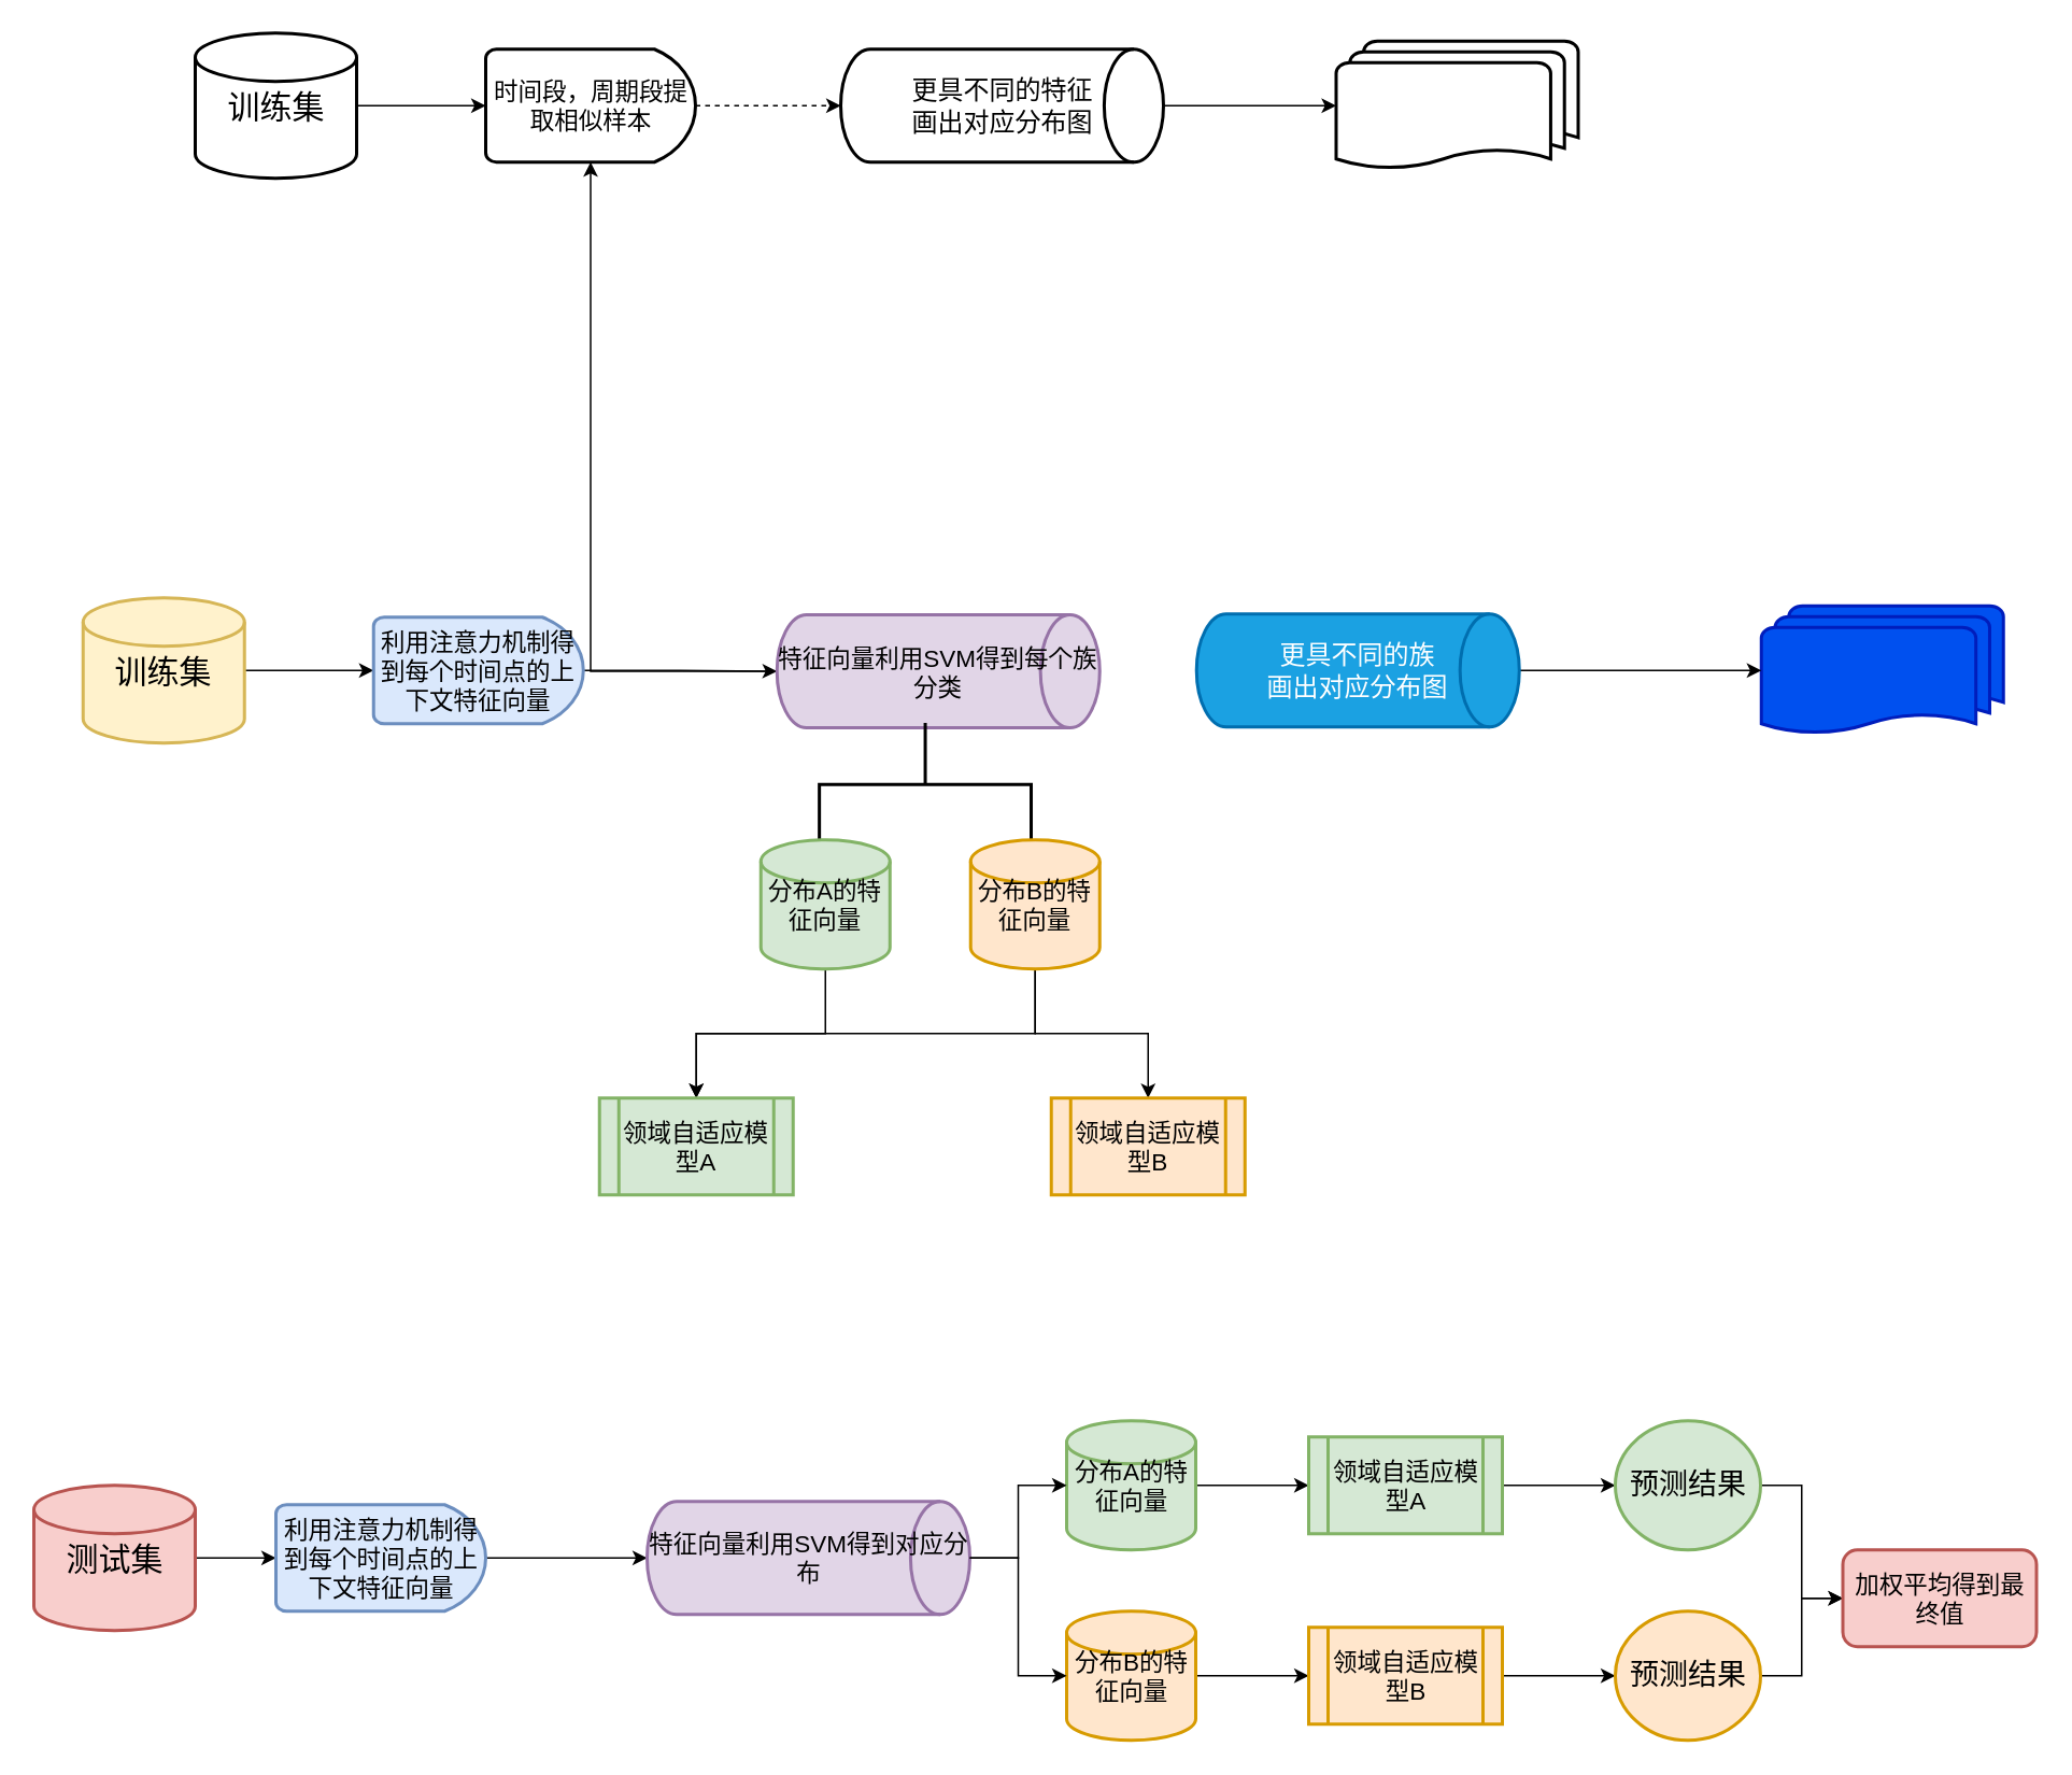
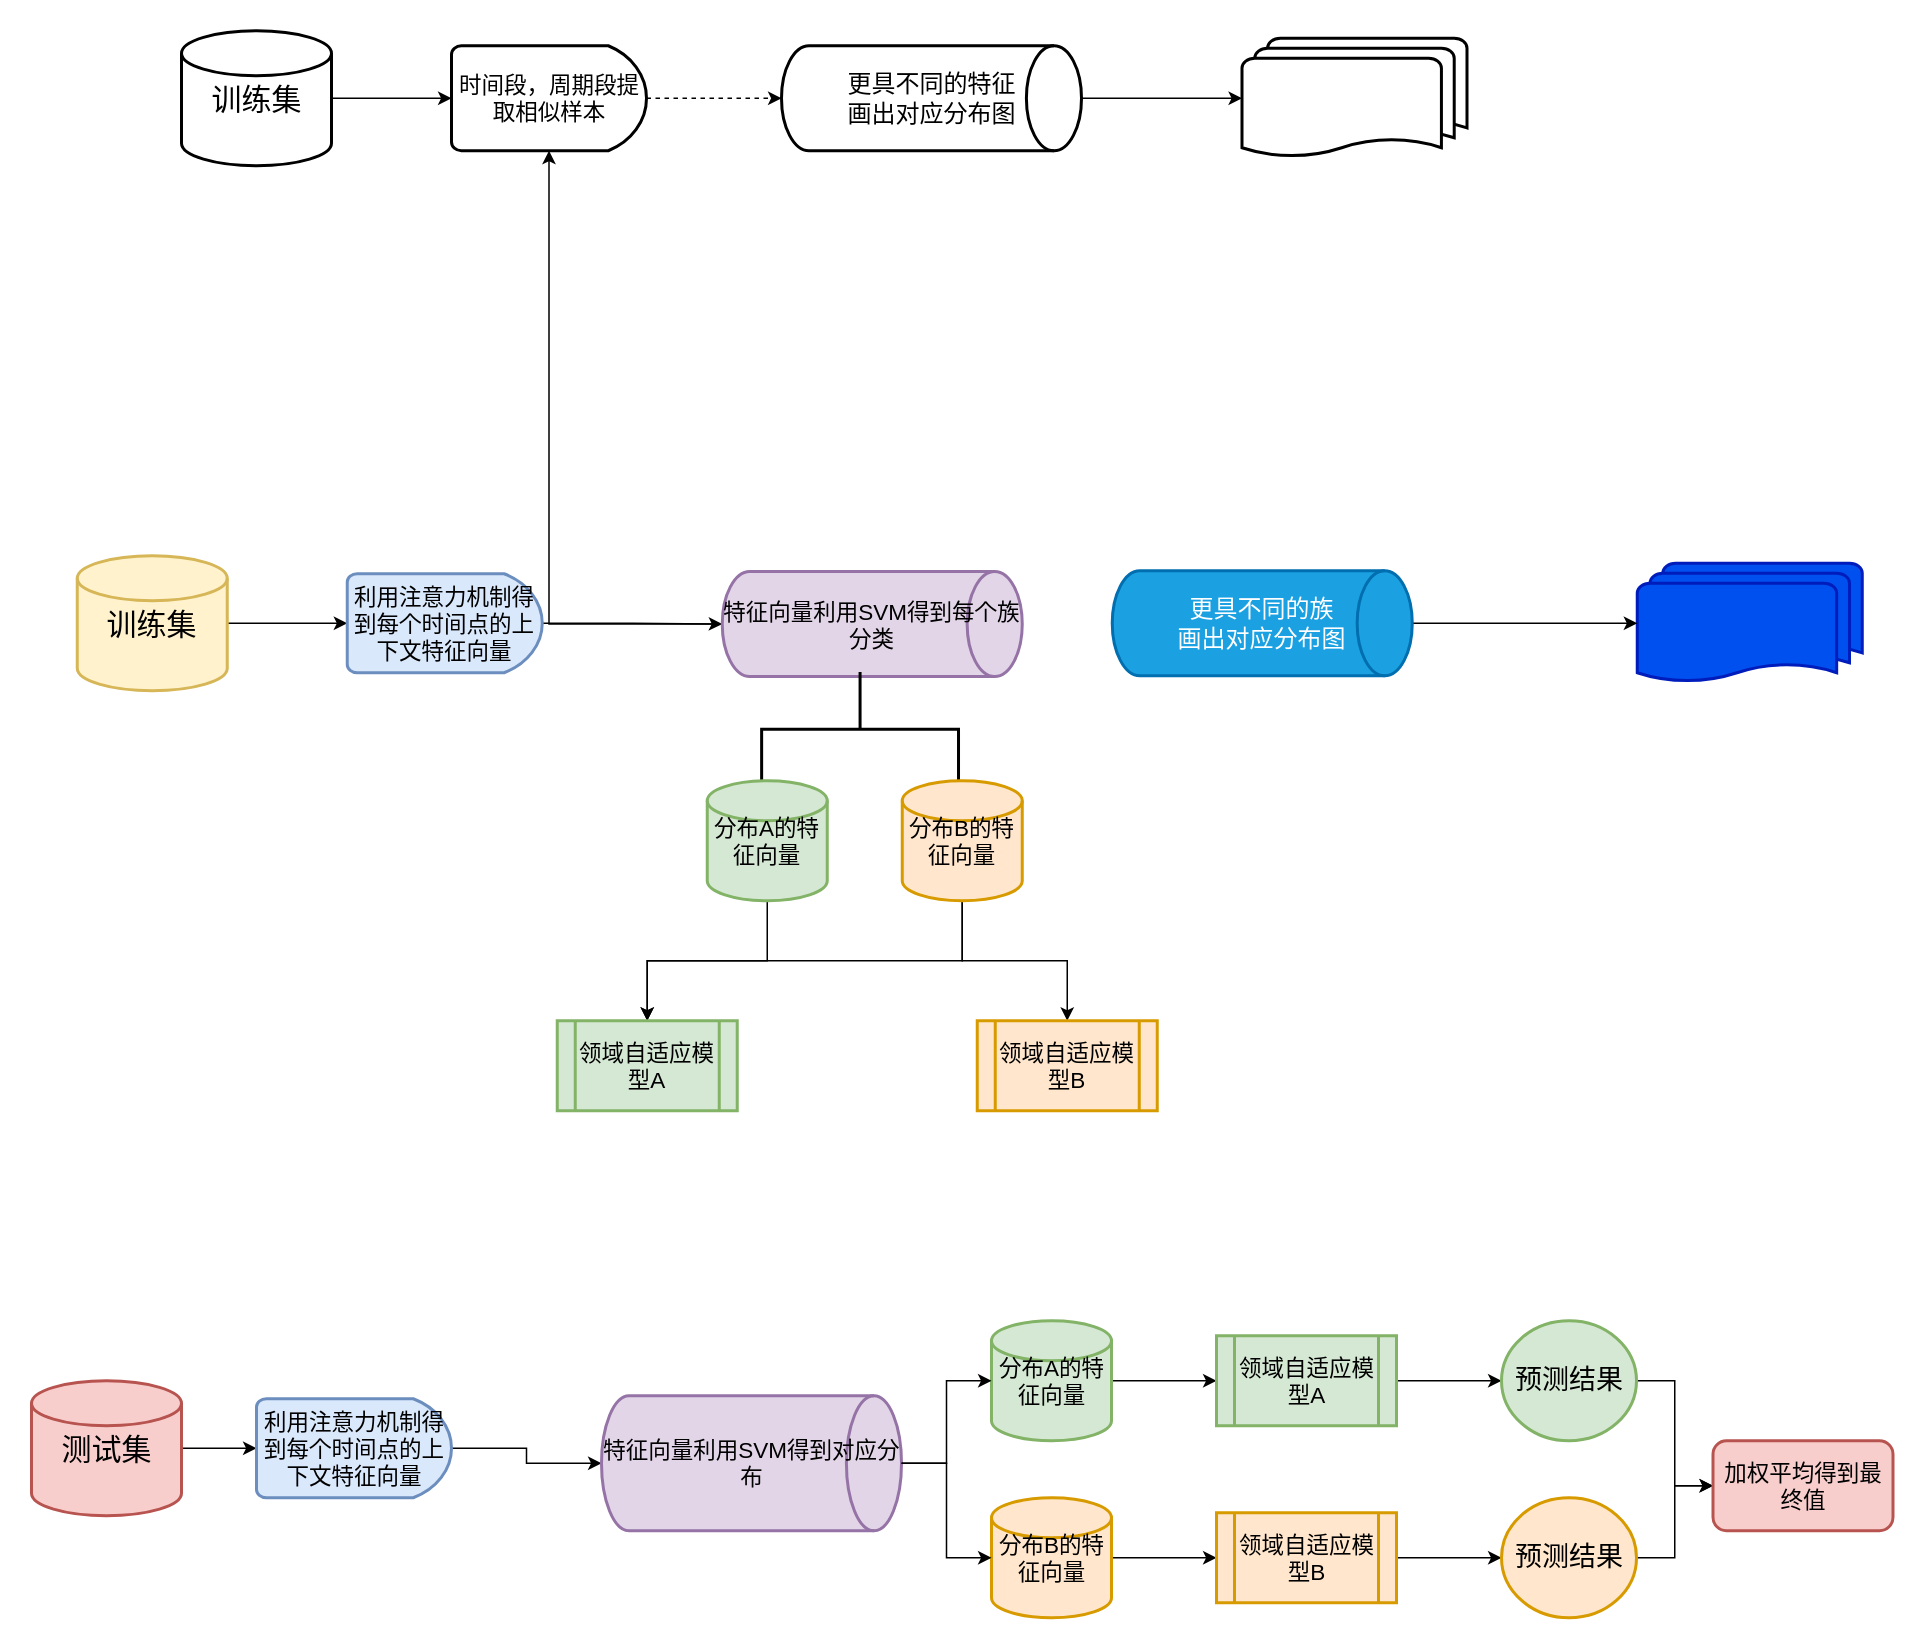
- <mxCell id="30" value="&lt;span style=&quot;font-size: 15px;&quot;&gt;特征向量利用SVM得到对应分布&lt;/span&gt;" style="strokeWidth=2;html=1;shape=mxgraph.flowchart.direct_data;whiteSpace=wrap;fillColor=#e1d5e7;strokeColor=#9673a6;" vertex="1" parent="1"><mxGeometry x="400.5" y="930" width="200" height="70" as="geometry" /></mxCell>
+ <mxCell id="30" value="&lt;span style=&quot;font-size: 15px;&quot;&gt;特征向量利用SVM得到对应分布&lt;/span&gt;" style="strokeWidth=2;html=1;shape=mxgraph.flowchart.direct_data;whiteSpace=wrap;fillColor=#e1d5e7;strokeColor=#9673a6;" vertex="1" parent="1"><mxGeometry x="400.5" y="930" width="200" height="90" as="geometry" /></mxCell>
